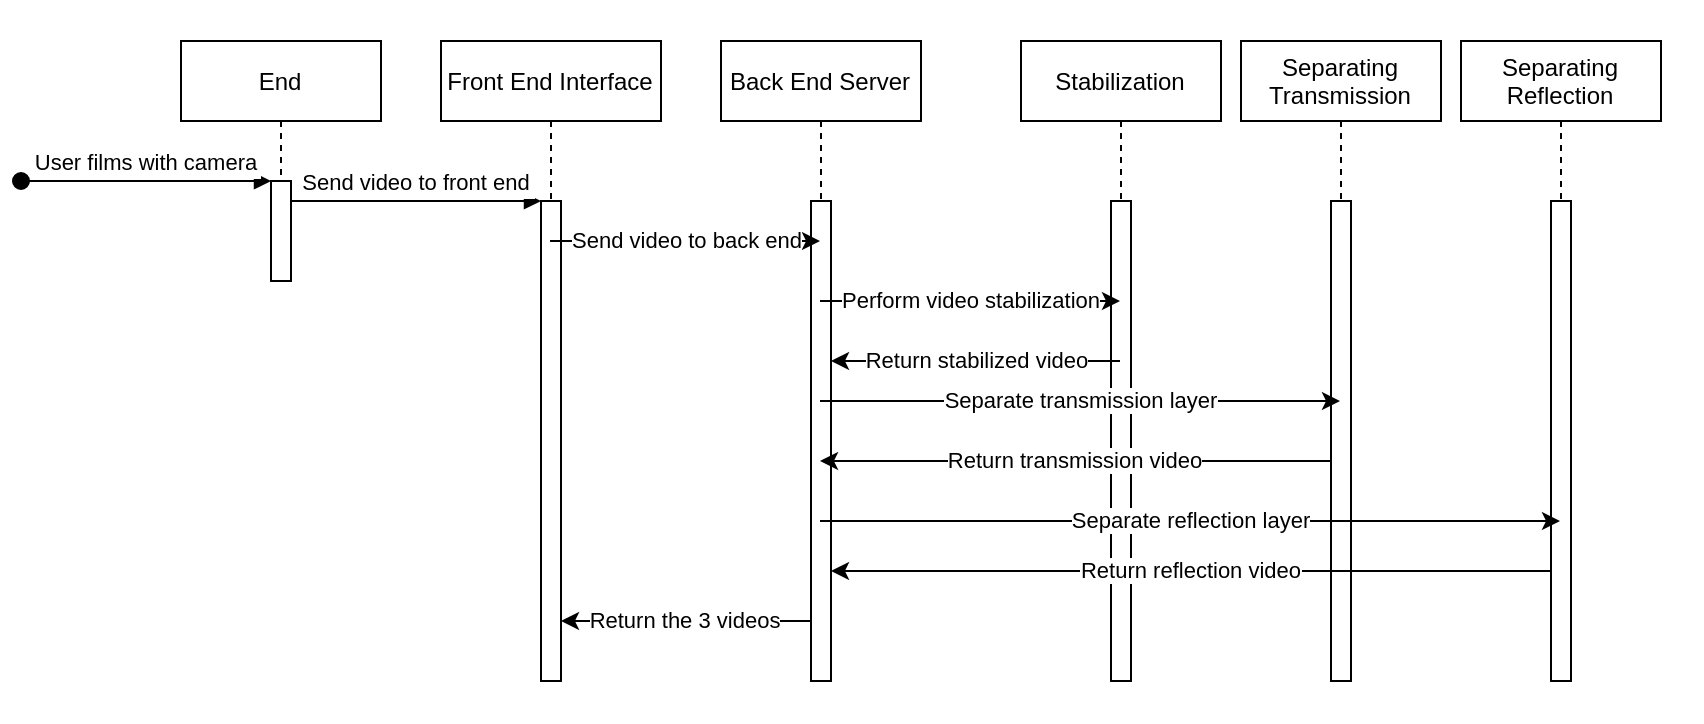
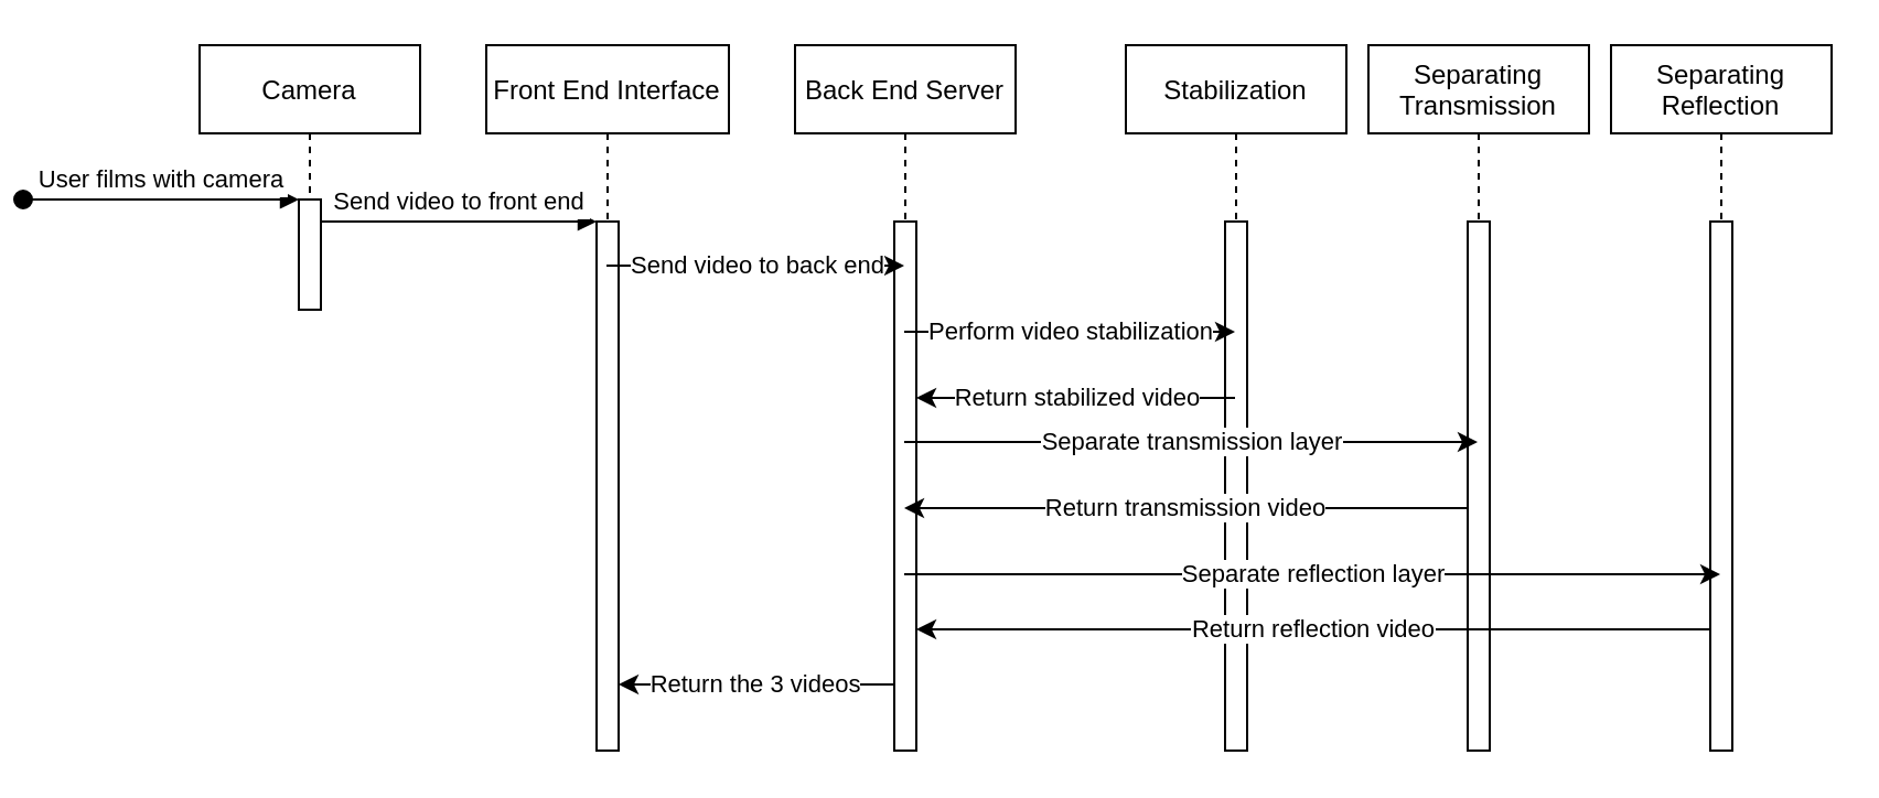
- <mxCell id="2" value="End" style="shape=umlLifeline;perimeter=lifelinePerimeter;container=1;collapsible=0;recursiveResize=0;rounded=0;shadow=0;strokeWidth=1;" parent="1" vertex="1"><mxGeometry x="20" y="20" width="100" height="120" as="geometry" /></mxCell>
+ <mxCell id="2" value="Camera" style="shape=umlLifeline;perimeter=lifelinePerimeter;container=1;collapsible=0;recursiveResize=0;rounded=0;shadow=0;strokeWidth=1;" parent="1" vertex="1"><mxGeometry x="20" y="20" width="100" height="120" as="geometry" /></mxCell>
